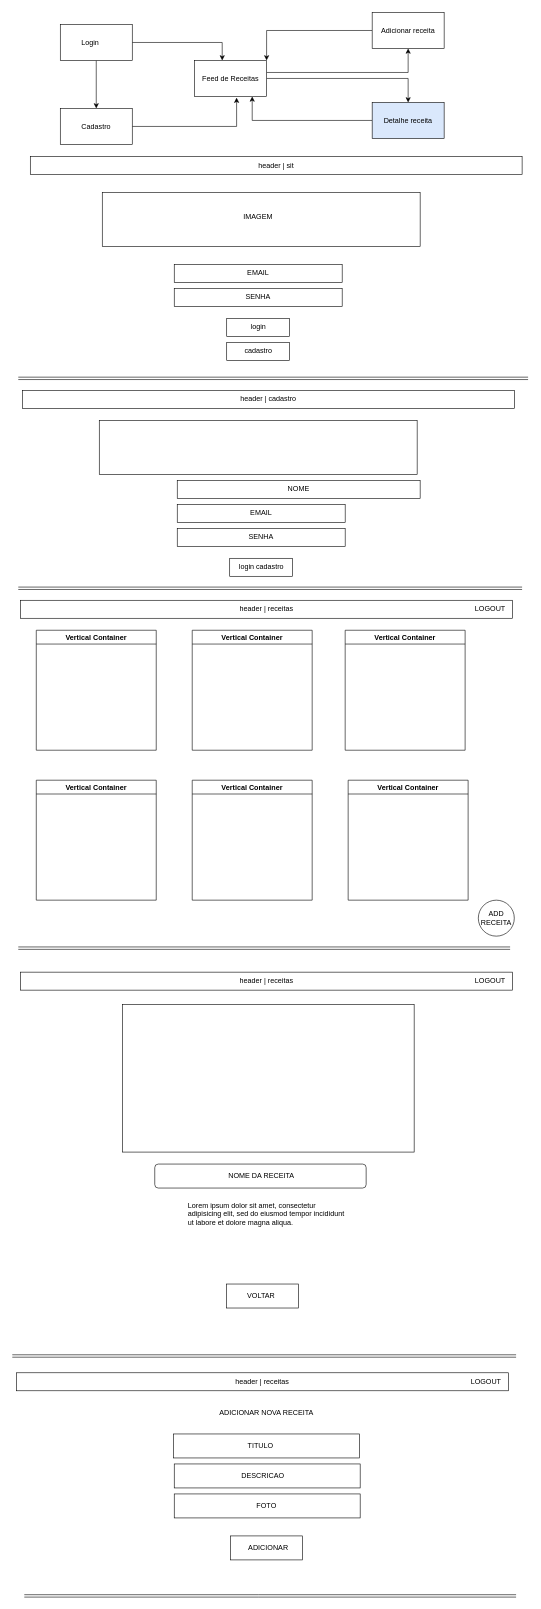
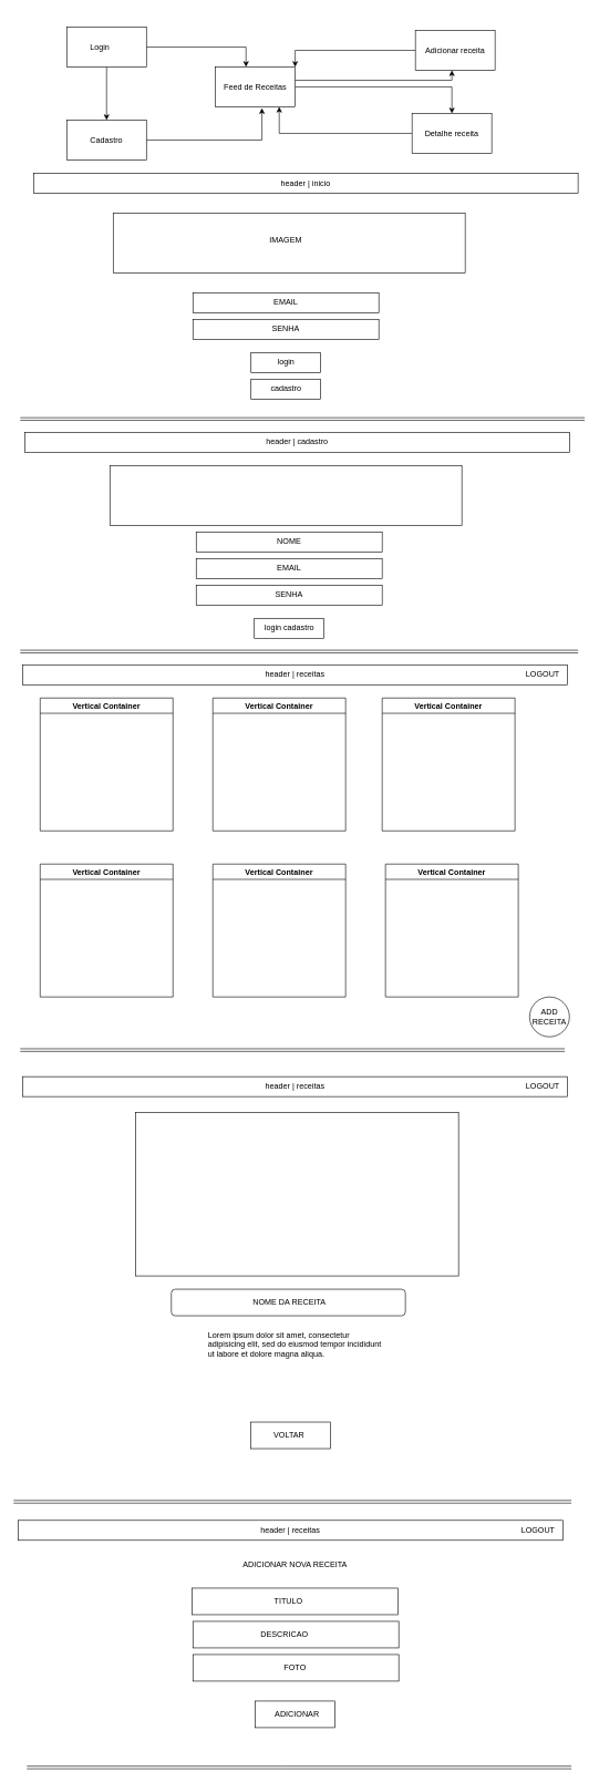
- <mxCell id="13" value="Adicionar receita" style="whiteSpace=wrap;html=1;rounded=0;" vertex="1" parent="1"><mxGeometry x="620" y="20" width="120" height="60" as="geometry" /></mxCell>
+ <mxCell id="13" value="Adicionar receita" style="whiteSpace=wrap;html=1;rounded=0;" vertex="1" parent="1"><mxGeometry x="625" y="45" width="120" height="60" as="geometry" /></mxCell>
- <mxCell id="15" value="Detalhe receita" style="rounded=0;whiteSpace=wrap;html=1;fillColor=#dae8fc;" vertex="1" parent="1"><mxGeometry x="620" y="170" width="120" height="60" as="geometry" /></mxCell>
+ <mxCell id="15" value="Detalhe receita" style="rounded=0;whiteSpace=wrap;html=1;" vertex="1" parent="1"><mxGeometry x="620" y="170" width="120" height="60" as="geometry" /></mxCell>
- <mxCell id="23" value="header | sit" style="rounded=0;whiteSpace=wrap;html=1;" vertex="1" parent="1"><mxGeometry x="50" y="260" width="820" height="30" as="geometry" /></mxCell>
+ <mxCell id="23" value="header | inicio" style="rounded=0;whiteSpace=wrap;html=1;" vertex="1" parent="1"><mxGeometry x="50" y="260" width="820" height="30" as="geometry" /></mxCell>
- <mxCell id="29" value="NOME" style="rounded=0;whiteSpace=wrap;html=1;" vertex="1" parent="1"><mxGeometry x="295" y="800" width="405" height="30" as="geometry" /></mxCell>
+ <mxCell id="29" value="NOME" style="rounded=0;whiteSpace=wrap;html=1;" vertex="1" parent="1"><mxGeometry x="295" y="800" width="280" height="30" as="geometry" /></mxCell>
- <mxCell id="59" value="DESCRICAO" style="text;html=1;strokeColor=none;fillColor=none;align=center;verticalAlign=middle;whiteSpace=wrap;rounded=0;" vertex="1" parent="1"><mxGeometry x="417.5" y="2450" width="40" height="20" as="geometry" /></mxCell>
+ <mxCell id="59" value="DESCRICAO" style="text;html=1;strokeColor=none;fillColor=none;align=center;verticalAlign=middle;whiteSpace=wrap;rounded=0;" vertex="1" parent="1"><mxGeometry x="407.5" y="2450" width="40" height="20" as="geometry" /></mxCell>
